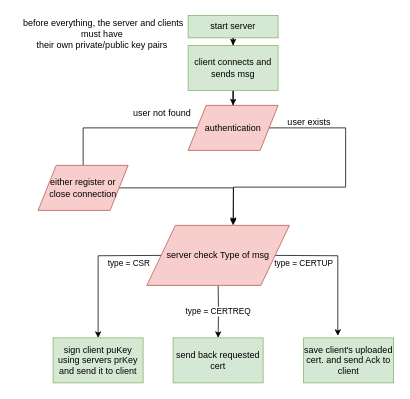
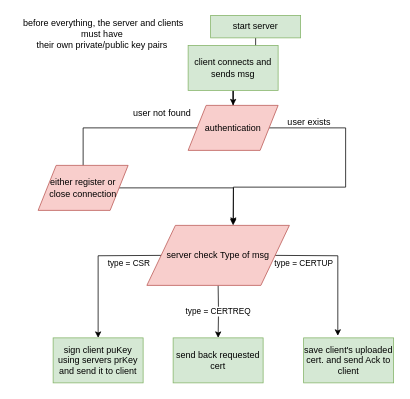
- <mxCell id="3" value="start server" style="rounded=0;whiteSpace=wrap;html=1;fillColor=#d5e8d4;strokeColor=#82b366;fontStyle=0;fontFamily=Helvetica;" parent="1" vertex="1"><mxGeometry x="250" width="120" height="30" as="geometry" y="20" /></mxCell>
+ <mxCell id="3" value="start server" style="rounded=0;whiteSpace=wrap;html=1;fillColor=#d5e8d4;strokeColor=#82b366;fontStyle=0;fontFamily=Helvetica;" parent="1" vertex="1"><mxGeometry x="280" y="20" width="120" height="30" as="geometry" /></mxCell>
